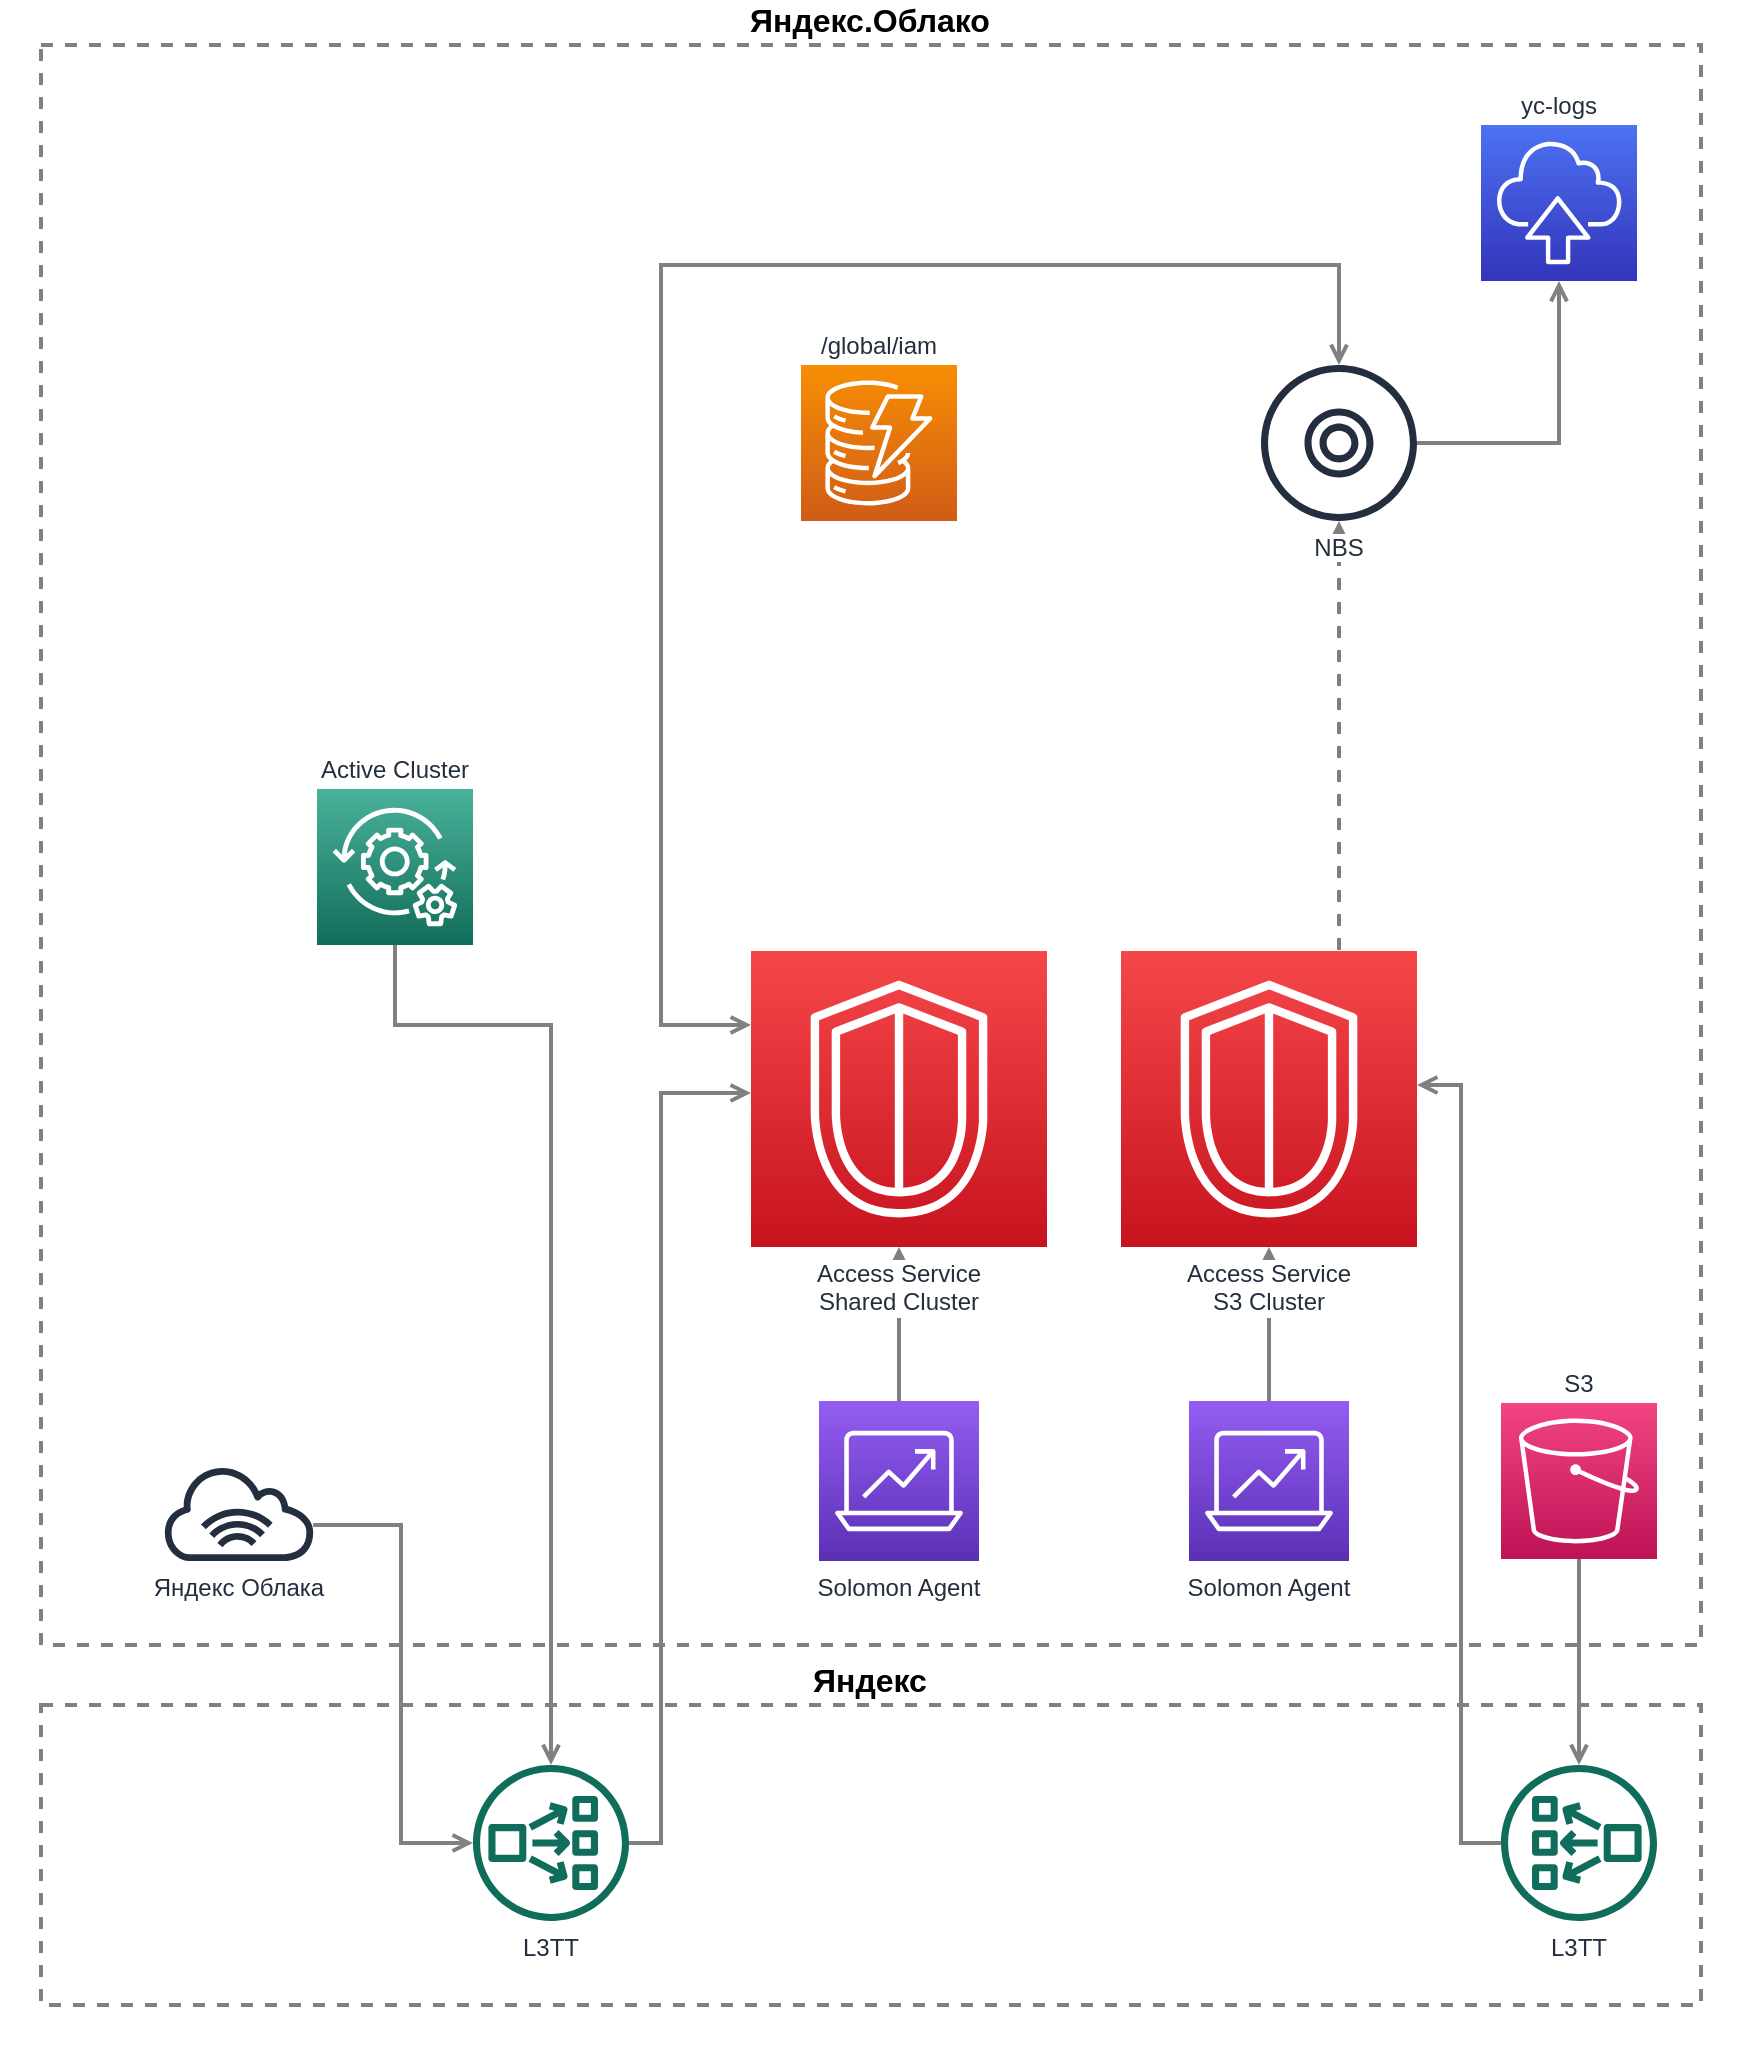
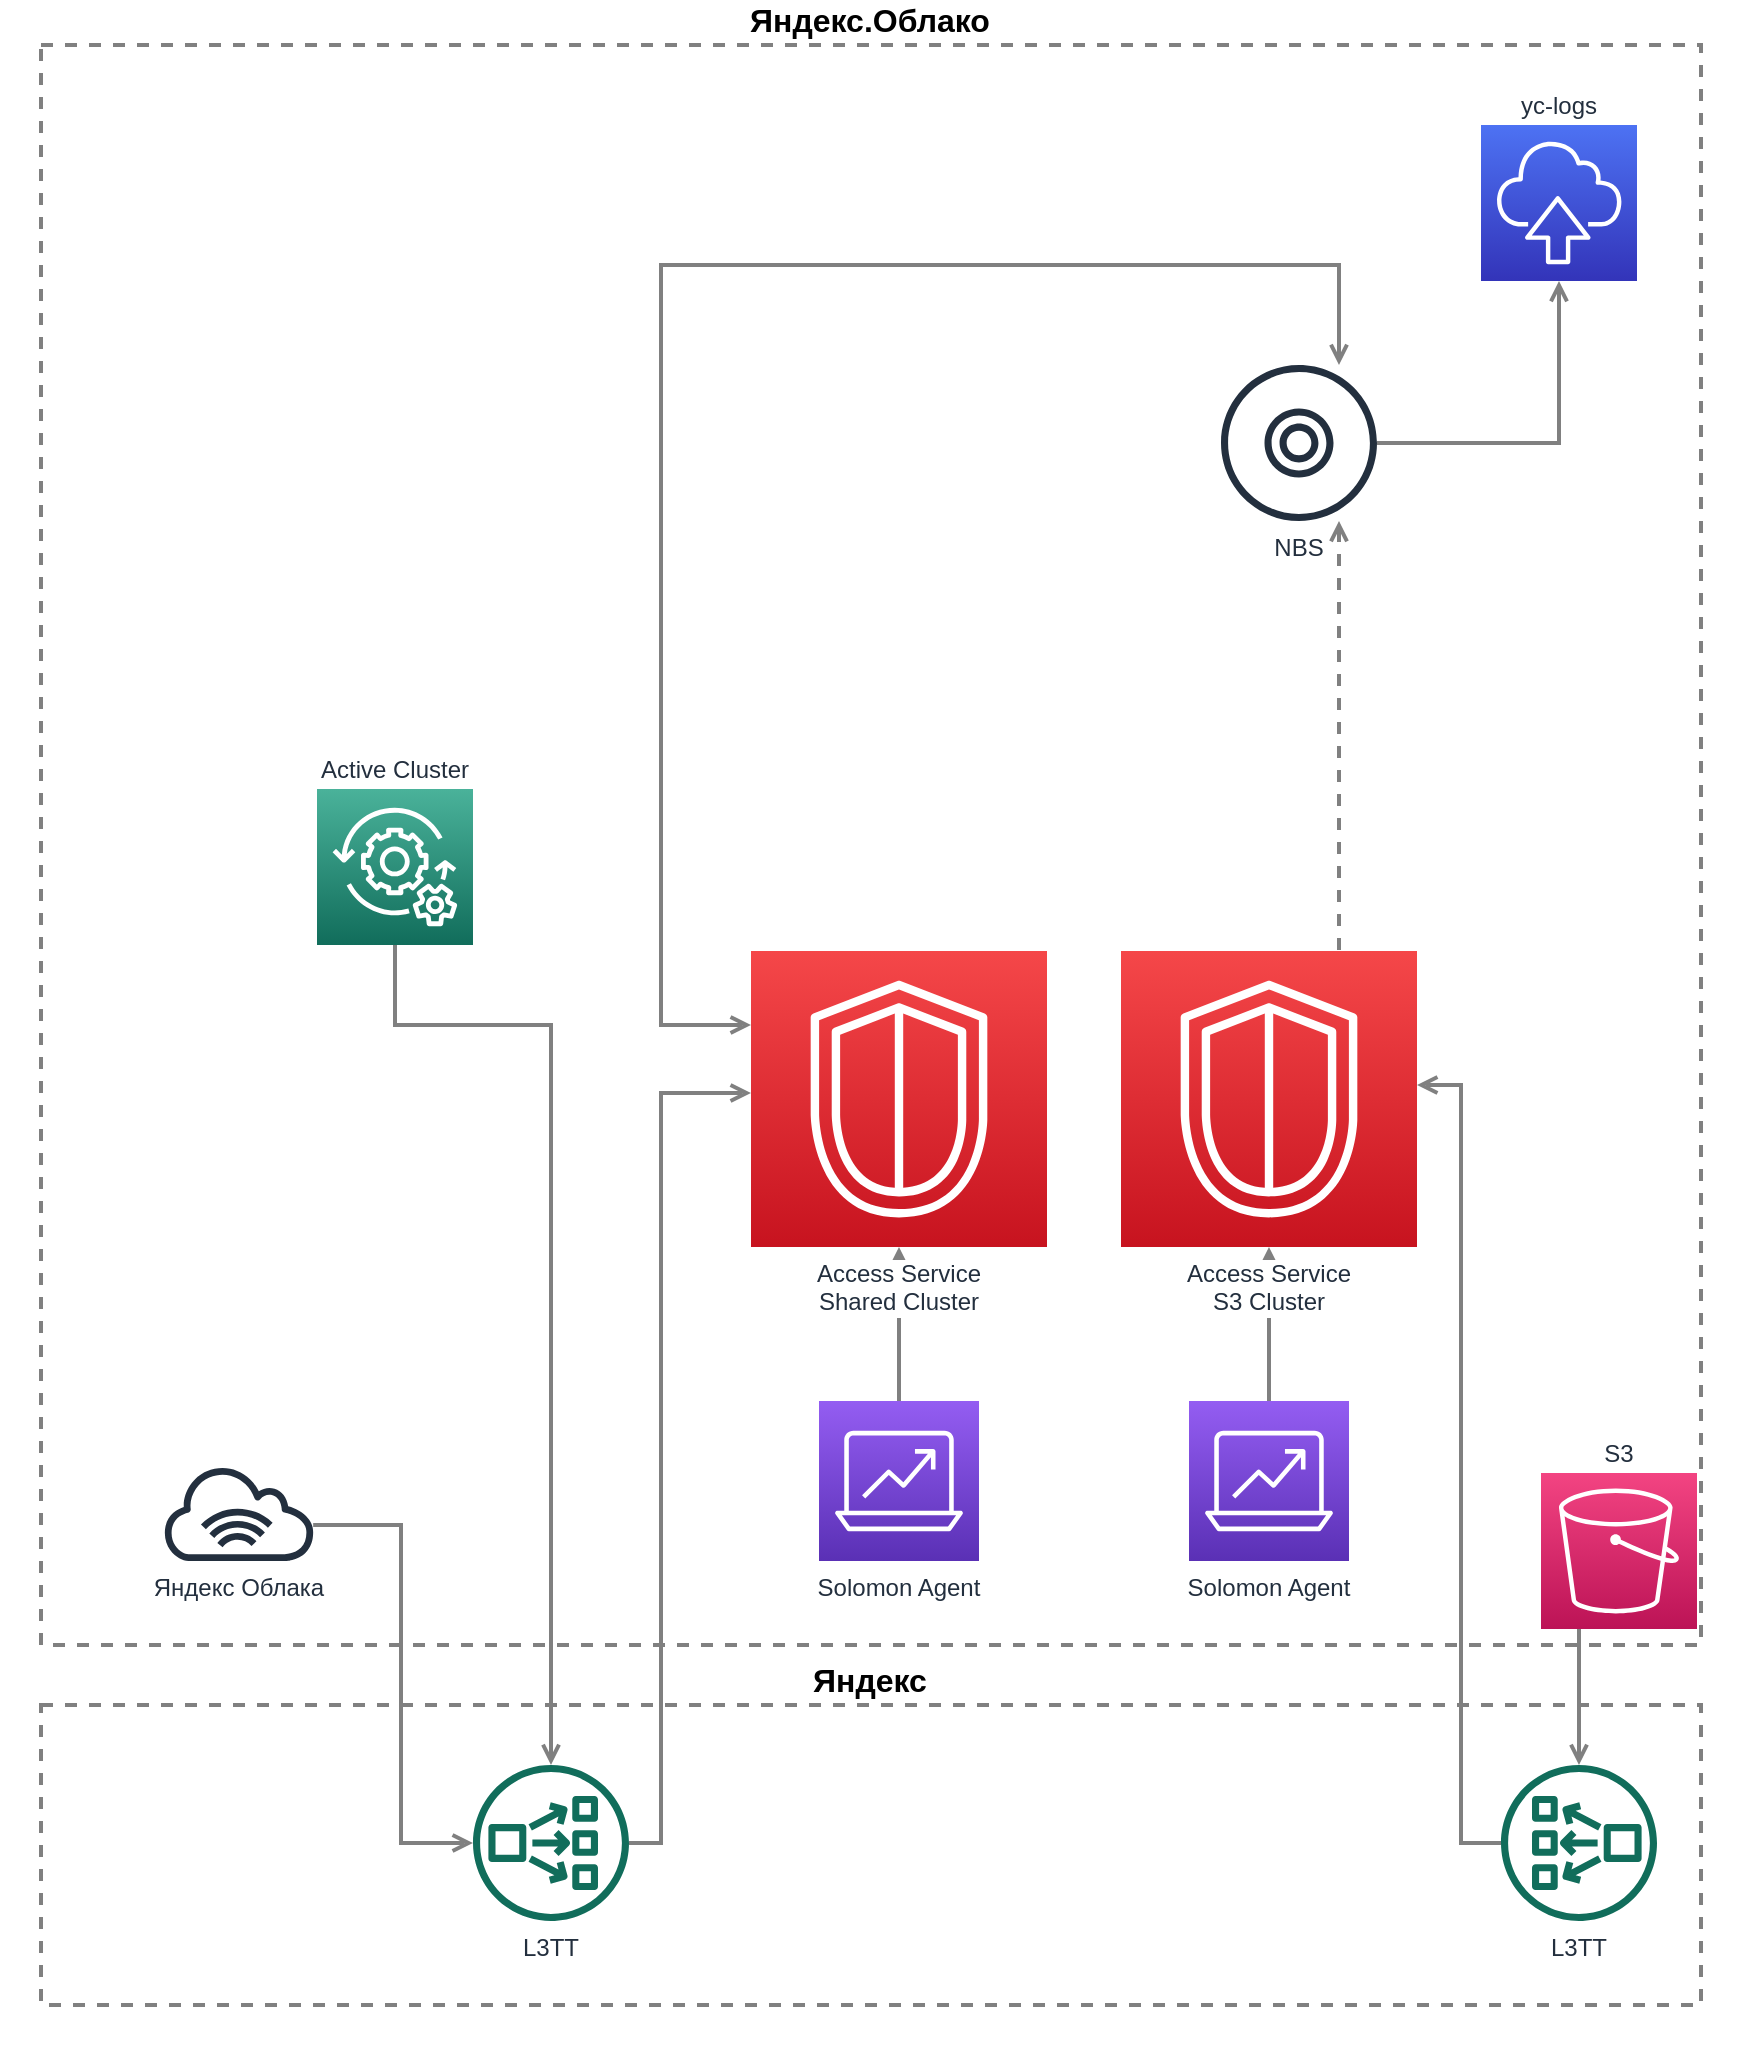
- <mxCell id="7" value="/global/iam" style="outlineConnect=0;fontColor=#232F3E;gradientColor=#F78E04;gradientDirection=north;fillColor=#D05C17;strokeColor=#ffffff;dashed=0;verticalLabelPosition=top;verticalAlign=bottom;align=center;html=1;fontSize=12;fontStyle=0;aspect=fixed;shape=mxgraph.aws4.resourceIcon;resIcon=mxgraph.aws4.dynamodb;labelPosition=center;" parent="1" vertex="1"><mxGeometry x="400" y="180" width="78" height="78" as="geometry" /></mxCell>
- <mxCell id="22" value="NBS" style="outlineConnect=0;fontColor=#232F3E;gradientColor=none;fillColor=#232F3E;strokeColor=none;dashed=0;verticalLabelPosition=bottom;verticalAlign=top;align=center;html=1;fontSize=12;fontStyle=0;aspect=fixed;pointerEvents=1;shape=mxgraph.aws4.disk;labelBackgroundColor=#ffffff;" parent="1" vertex="1"><mxGeometry x="630" y="180" width="78" height="78" as="geometry" /></mxCell>
+ <mxCell id="22" value="NBS" style="outlineConnect=0;fontColor=#232F3E;gradientColor=none;fillColor=#232F3E;strokeColor=none;dashed=0;verticalLabelPosition=bottom;verticalAlign=top;align=center;html=1;fontSize=12;fontStyle=0;aspect=fixed;pointerEvents=1;shape=mxgraph.aws4.disk;labelBackgroundColor=#ffffff;" parent="1" vertex="1"><mxGeometry x="610" y="180" width="78" height="78" as="geometry" /></mxCell>
- <mxCell id="24" value="S3" style="outlineConnect=0;fontColor=#232F3E;gradientColor=#F34482;gradientDirection=north;fillColor=#BC1356;strokeColor=#ffffff;dashed=0;verticalLabelPosition=top;verticalAlign=bottom;align=center;html=1;fontSize=12;fontStyle=0;aspect=fixed;shape=mxgraph.aws4.resourceIcon;resIcon=mxgraph.aws4.s3;labelBackgroundColor=#ffffff;labelPosition=center;" vertex="1" parent="1"><mxGeometry x="750" y="699" width="78" height="78" as="geometry" /></mxCell>
+ <mxCell id="24" value="S3" style="outlineConnect=0;fontColor=#232F3E;gradientColor=#F34482;gradientDirection=north;fillColor=#BC1356;strokeColor=#ffffff;dashed=0;verticalLabelPosition=top;verticalAlign=bottom;align=center;html=1;fontSize=12;fontStyle=0;aspect=fixed;shape=mxgraph.aws4.resourceIcon;resIcon=mxgraph.aws4.s3;labelBackgroundColor=#ffffff;labelPosition=center;" vertex="1" parent="1"><mxGeometry x="770" y="734" width="78" height="78" as="geometry" /></mxCell>
